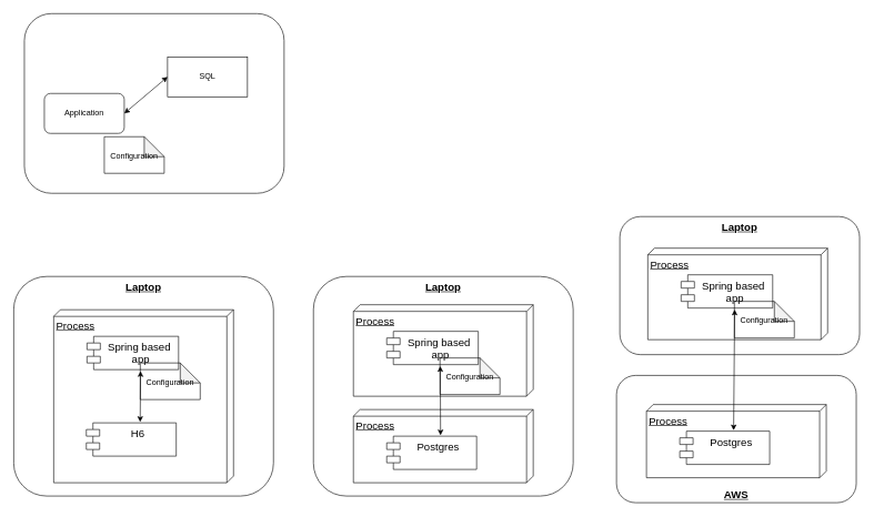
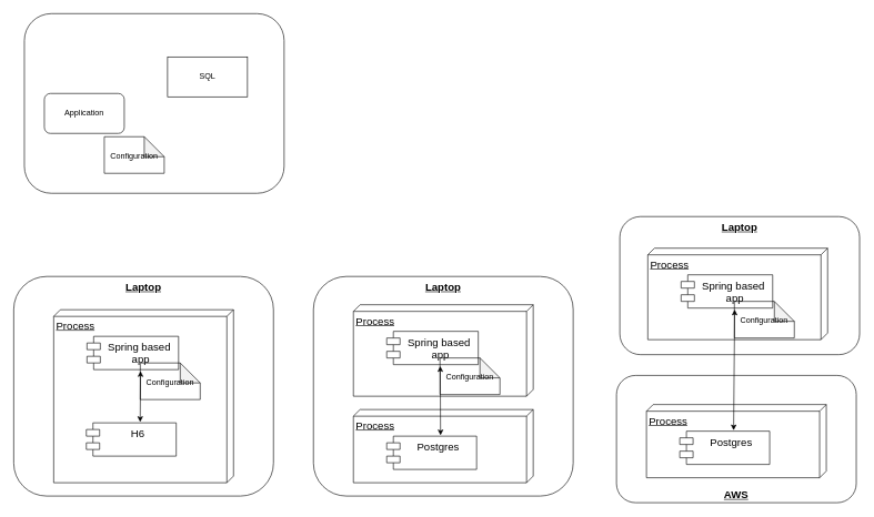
- <mxCell id="5" value="" style="endArrow=classic;startArrow=classic;html=1;fontSize=16;exitX=1;exitY=0.5;exitDx=0;exitDy=0;entryX=0;entryY=0.5;entryDx=0;entryDy=0;" edge="1" parent="1" source="3" target="2"><mxGeometry width="50" height="50" relative="1" as="geometry"><mxPoint x="316" y="230" as="sourcePoint" /><mxPoint x="366" y="180" as="targetPoint" /></mxGeometry></mxCell>
